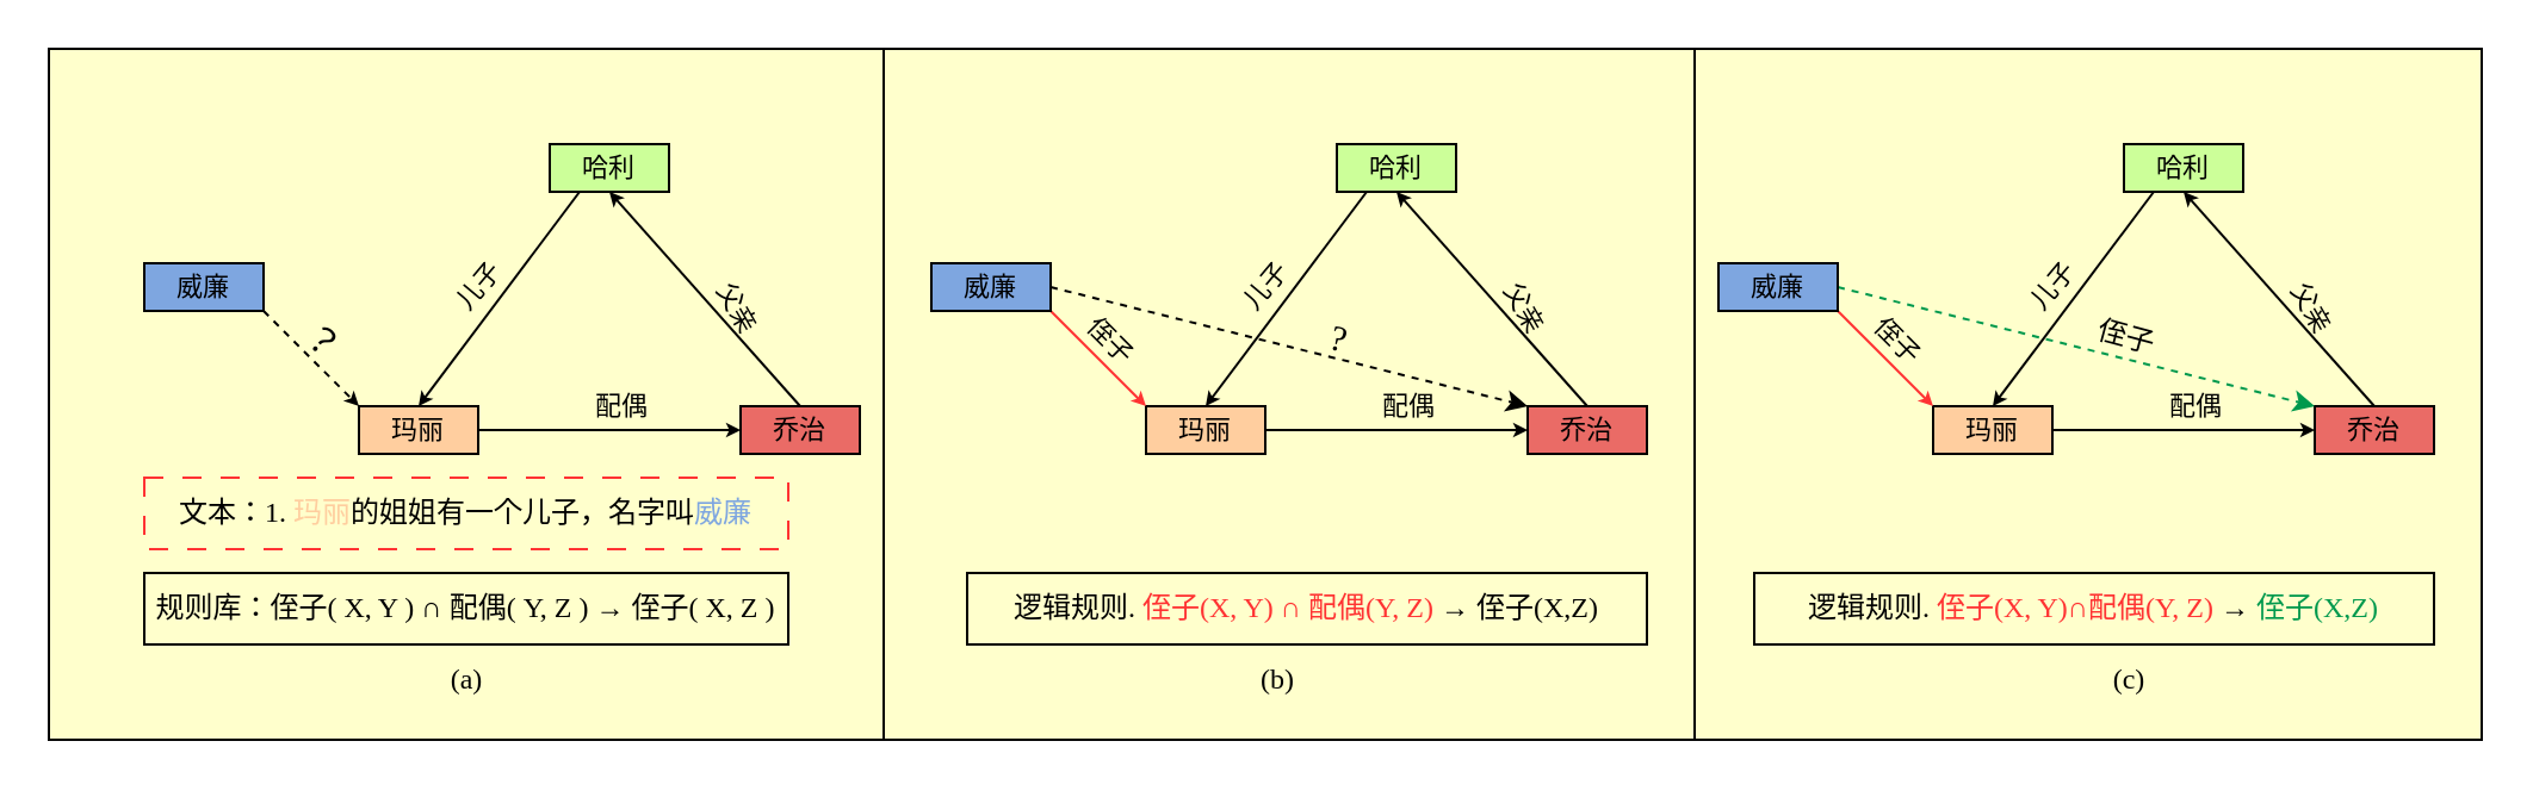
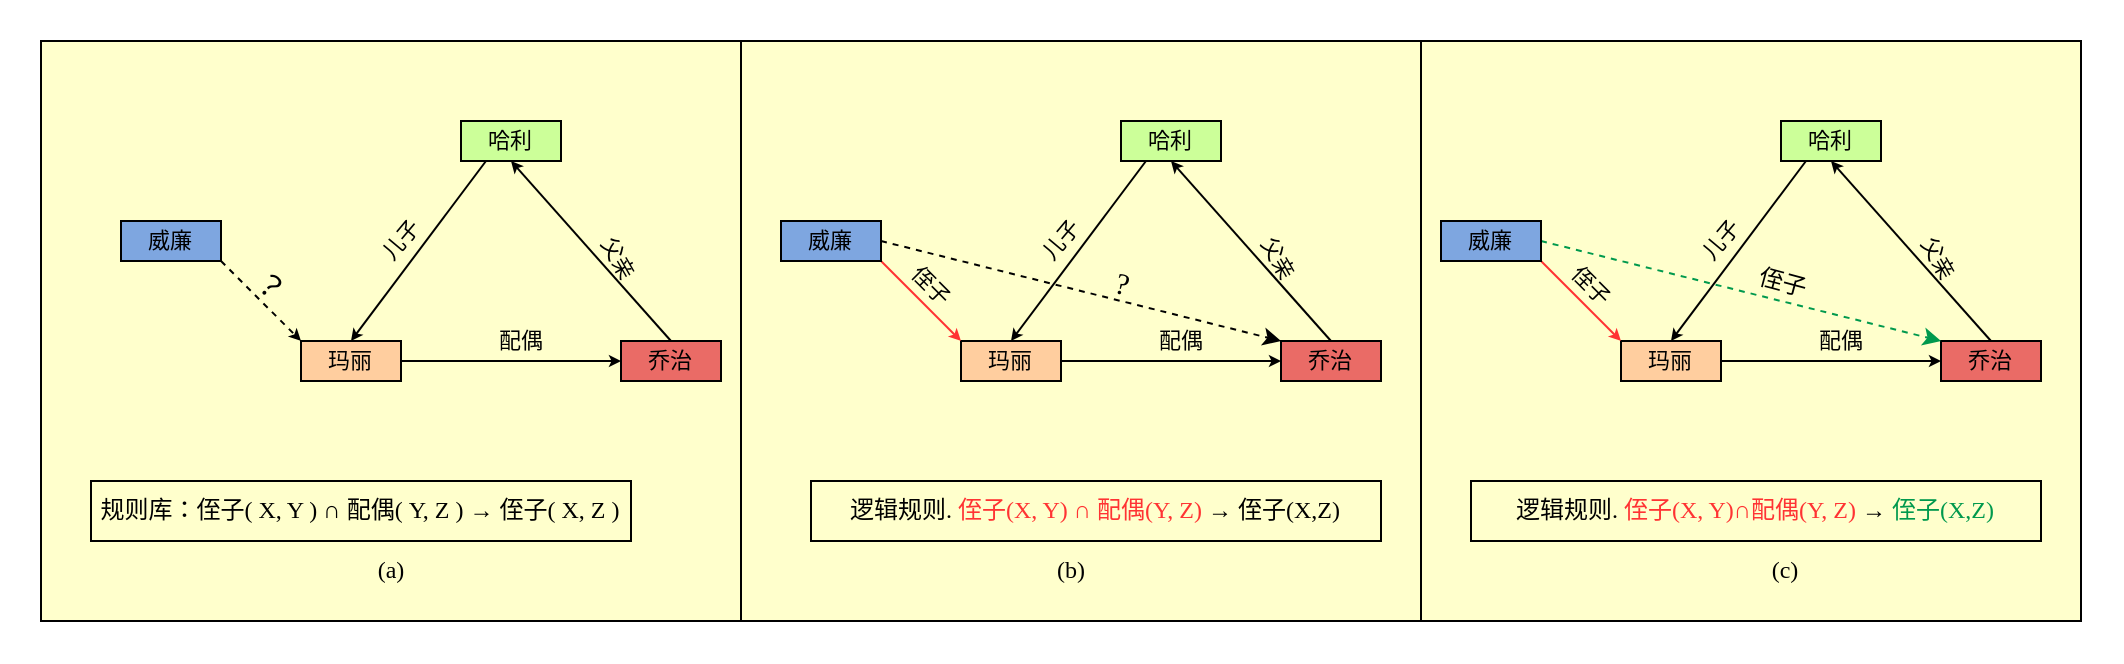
- <mxCell id="28" value="&lt;span&gt;&lt;span style=&quot;color: rgb(0, 0, 0);&quot;&gt;文本：1. &lt;/span&gt;&lt;span style=&quot;color: rgb(255, 206, 159);&quot;&gt;玛丽&lt;/span&gt;的姐姐有一个儿子，名字叫&lt;span style=&quot;color: rgb(126, 166, 224);&quot;&gt;威廉&lt;/span&gt;&lt;/span&gt;" style="text;html=1;align=center;verticalAlign=middle;whiteSpace=wrap;rounded=0;strokeColor=#FF3333;dashed=1;dashPattern=8 8;strokeWidth=1;fontFamily=宋体-简;fontStyle=0" parent="1" vertex="1"><mxGeometry x="60" y="200" width="270" height="30" as="geometry" /></mxCell>
- <mxCell id="30" value="&lt;font&gt;&lt;span&gt;规则库：侄子( X, Y ) ∩ 配偶( Y, Z )&amp;nbsp;&lt;span style=&quot;text-align: start;&quot;&gt;→ 侄子( X, Z )&lt;/span&gt;&lt;/span&gt;&lt;/font&gt;" style="text;html=1;align=center;verticalAlign=middle;whiteSpace=wrap;rounded=0;strokeColor=default;strokeWidth=1;fontFamily=宋体-简;fontStyle=0" parent="1" vertex="1"><mxGeometry x="60" y="240" width="270" height="30" as="geometry" /></mxCell>
+ <mxCell id="30" value="&lt;font&gt;&lt;span&gt;规则库：侄子( X, Y ) ∩ 配偶( Y, Z )&amp;nbsp;&lt;span style=&quot;text-align: start;&quot;&gt;→ 侄子( X, Z )&lt;/span&gt;&lt;/span&gt;&lt;/font&gt;" style="text;html=1;align=center;verticalAlign=middle;whiteSpace=wrap;rounded=0;strokeColor=default;strokeWidth=1;fontFamily=宋体-简;fontStyle=0" parent="1" vertex="1"><mxGeometry x="45" y="240" width="270" height="30" as="geometry" /></mxCell>
